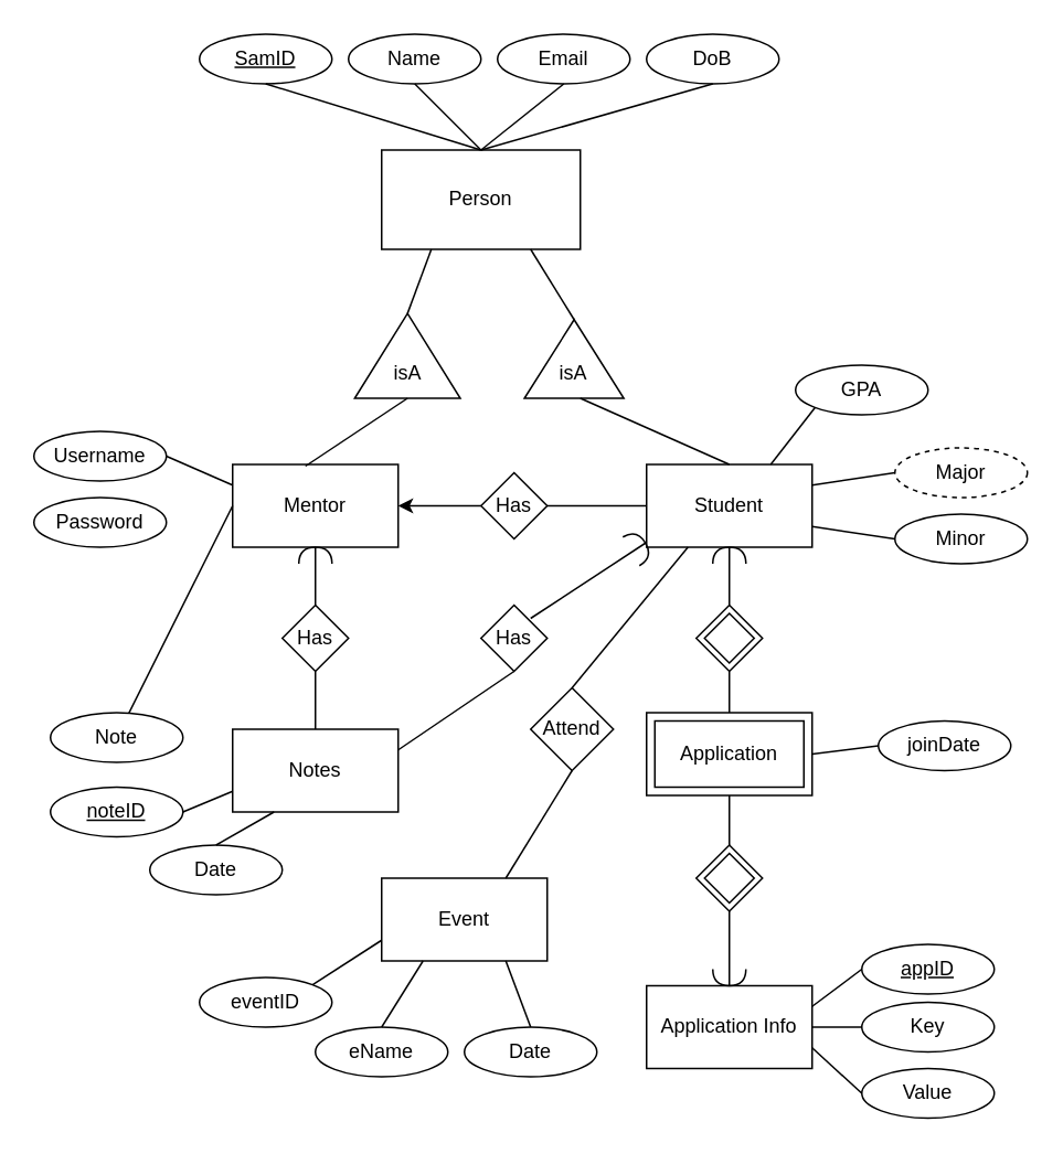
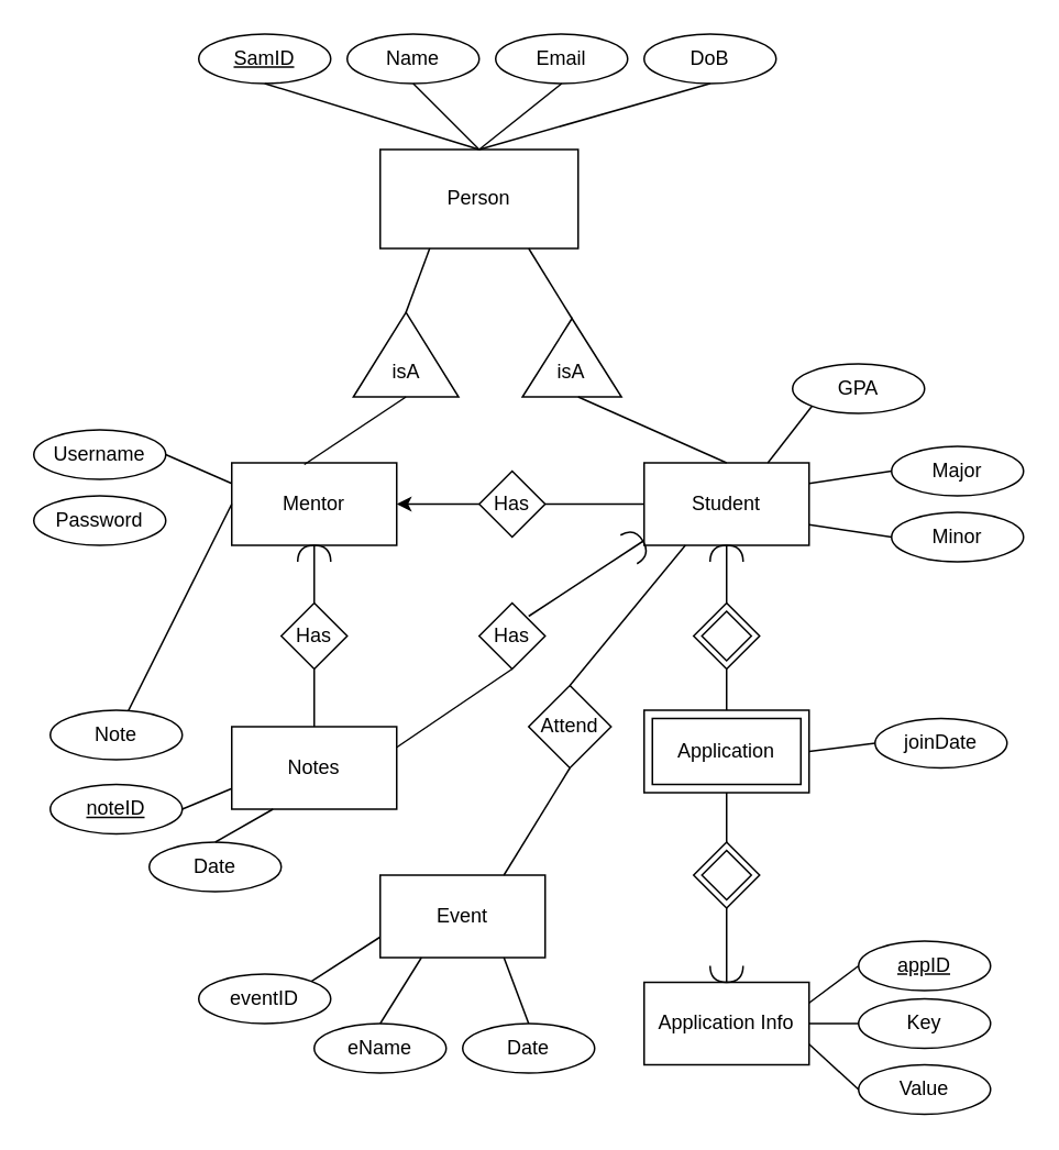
- <mxCell id="35" value="Major" style="ellipse;whiteSpace=wrap;html=1;rounded=0;labelBackgroundColor=none;dashed=1;" parent="1" vertex="1"><mxGeometry x="540" y="270" width="80" height="30" as="geometry" /></mxCell>
+ <mxCell id="35" value="Major" style="ellipse;whiteSpace=wrap;html=1;rounded=0;labelBackgroundColor=none;" parent="1" vertex="1"><mxGeometry x="540" y="270" width="80" height="30" as="geometry" /></mxCell>
